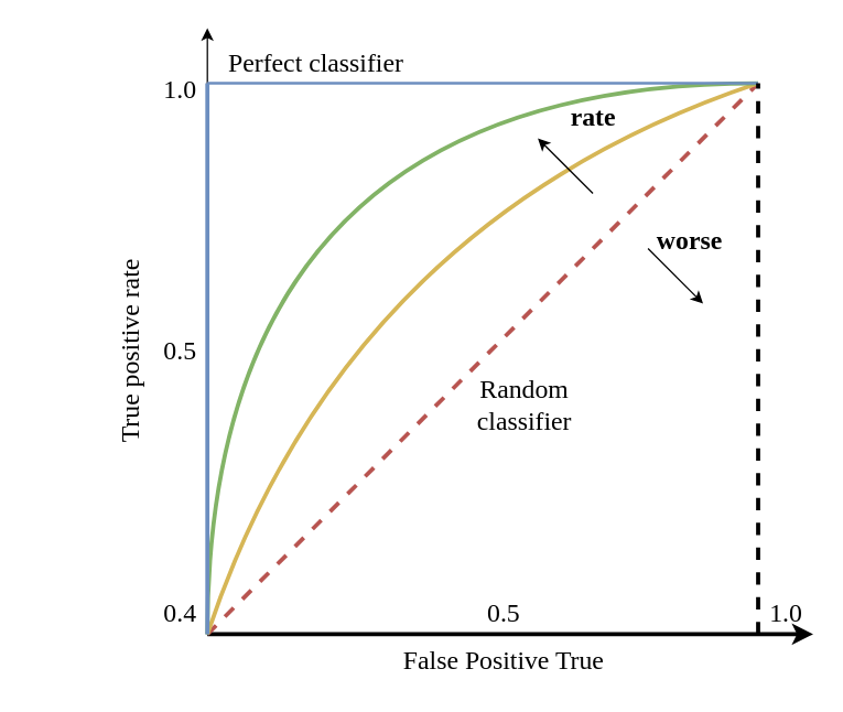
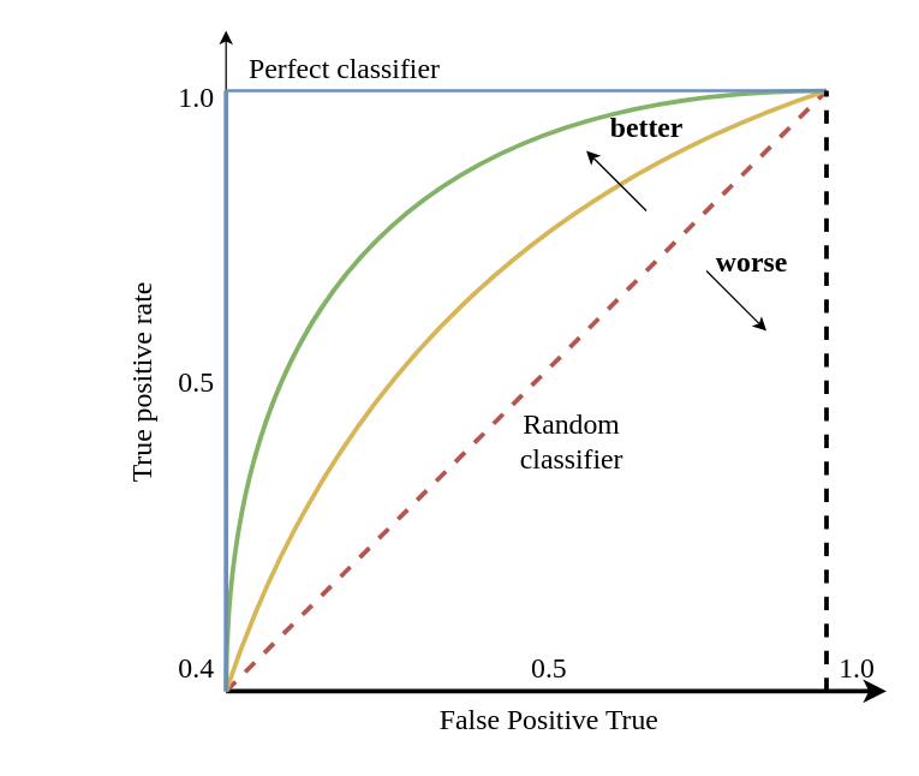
- <mxCell id="15" value="rate" style="text;html=1;align=center;verticalAlign=middle;resizable=0;points=[];autosize=1;strokeColor=none;fillColor=none;fontSize=19;fontFamily=Times New Roman;fontStyle=1" vertex="1" parent="1"><mxGeometry x="400" y="70" width="60" height="30" as="geometry" /></mxCell>
+ <mxCell id="15" value="better" style="text;html=1;align=center;verticalAlign=middle;resizable=0;points=[];autosize=1;strokeColor=none;fillColor=none;fontSize=19;fontFamily=Times New Roman;fontStyle=1" vertex="1" parent="1"><mxGeometry x="400" y="70" width="60" height="30" as="geometry" /></mxCell>
